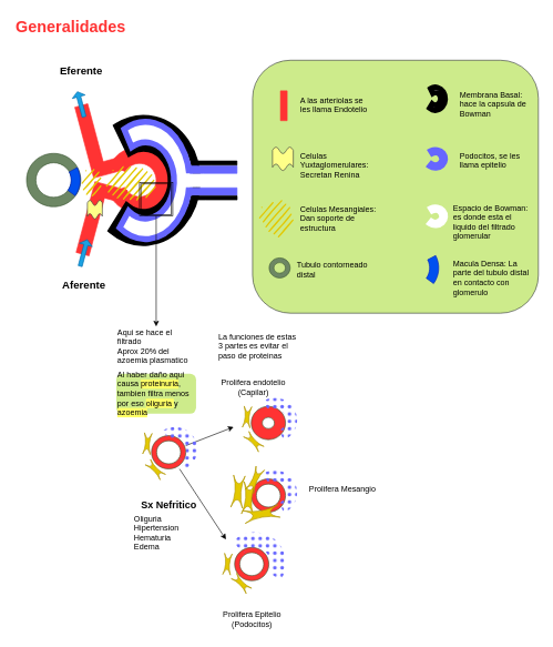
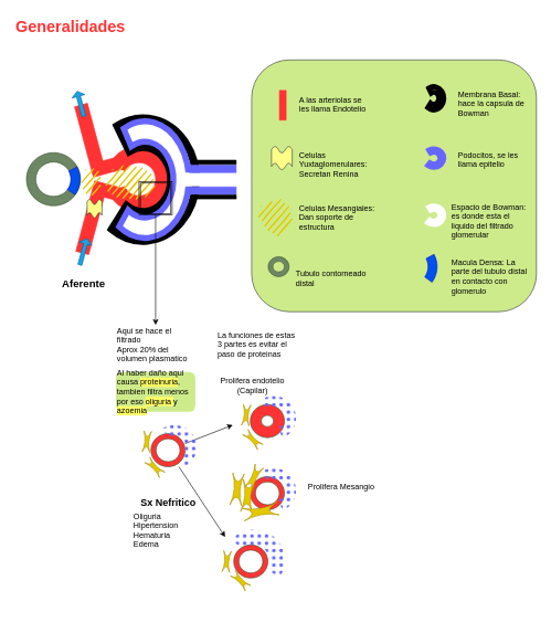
- <mxCell id="10" value="Eferente" style="text;html=1;align=center;verticalAlign=middle;resizable=0;points=[];autosize=1;strokeColor=none;fillColor=none;fontSize=16;fontStyle=1" parent="1" vertex="1"><mxGeometry x="75.5" y="90" width="90" height="30" as="geometry" /></mxCell>
- <mxCell id="35" value="Tubulo contorneado distal&lt;div&gt;&lt;/div&gt;" style="rounded=0;whiteSpace=wrap;html=1;align=left;verticalAlign=top;strokeColor=none;fillColor=none;" vertex="1" parent="1"><mxGeometry x="444" y="383.75" width="120" height="40" as="geometry" /></mxCell>
+ <mxCell id="35" value="Tubulo contorneado distal&lt;div&gt;&lt;/div&gt;" style="rounded=0;whiteSpace=wrap;html=1;align=left;verticalAlign=top;strokeColor=none;fillColor=none;" vertex="1" parent="1"><mxGeometry x="444" y="398.75" width="120" height="40" as="geometry" /></mxCell>
- <mxCell id="41" value="Aqui se hace el filtrado&lt;br&gt;Aprox 20% del azoemia plasmatico" style="rounded=1;whiteSpace=wrap;html=1;align=left;strokeColor=none;" vertex="1" parent="1"><mxGeometry x="174" y="490" width="120" height="60" as="geometry" /></mxCell>
+ <mxCell id="41" value="Aqui se hace el filtrado&lt;br&gt;Aprox 20% del volumen plasmatico" style="rounded=1;whiteSpace=wrap;html=1;align=left;strokeColor=none;" vertex="1" parent="1"><mxGeometry x="174" y="490" width="120" height="60" as="geometry" /></mxCell>
- <mxCell id="51" value="Prolifera Epitelio&lt;br&gt;(Podocitos)" style="text;html=1;align=center;verticalAlign=middle;resizable=0;points=[];autosize=1;strokeColor=none;fillColor=none;" vertex="1" parent="1"><mxGeometry x="322.75" y="910" width="110" height="40" as="geometry" /></mxCell>
